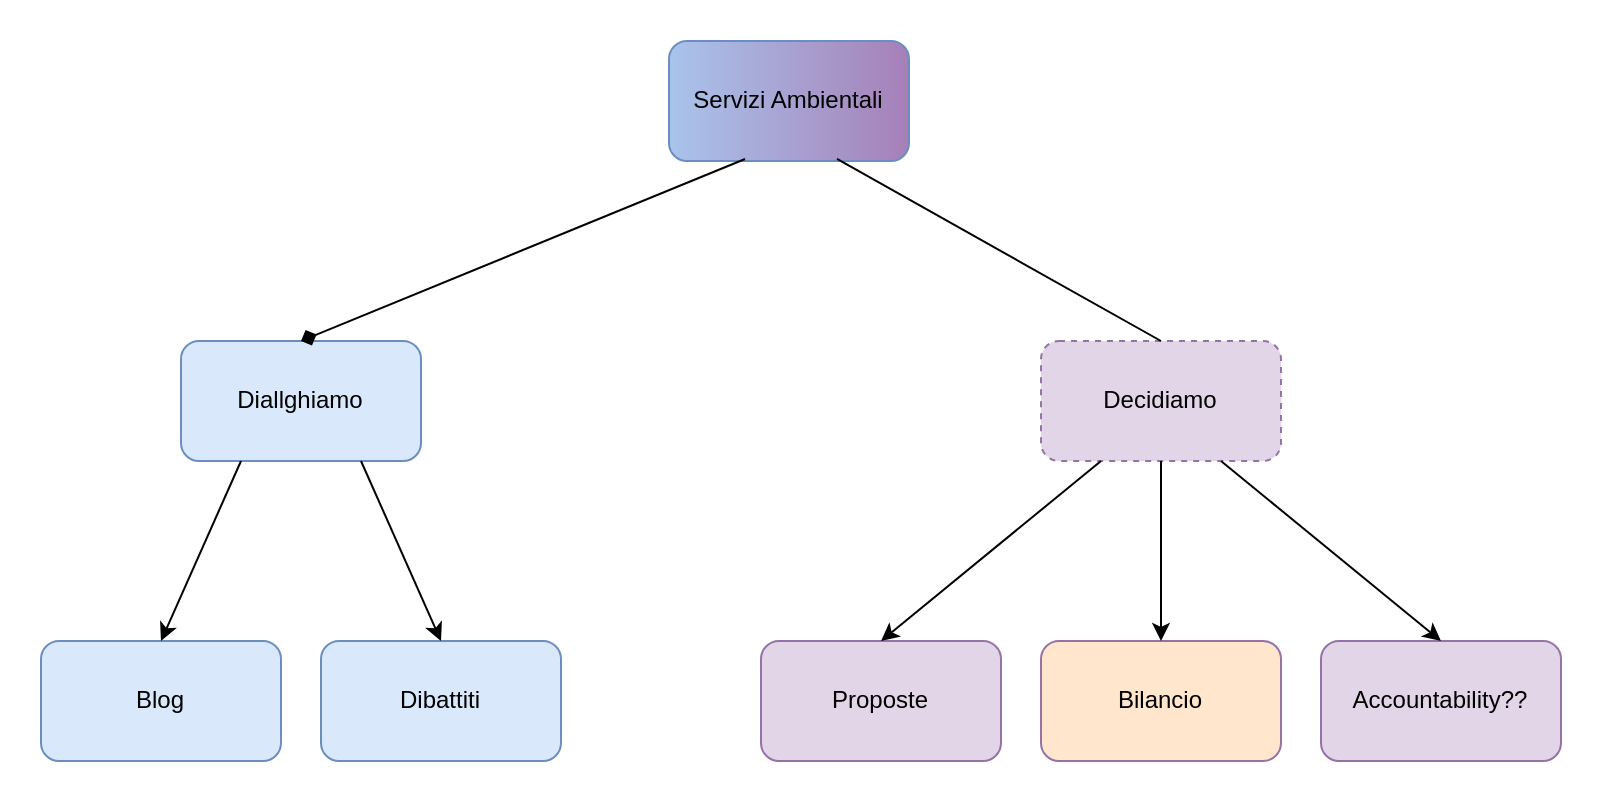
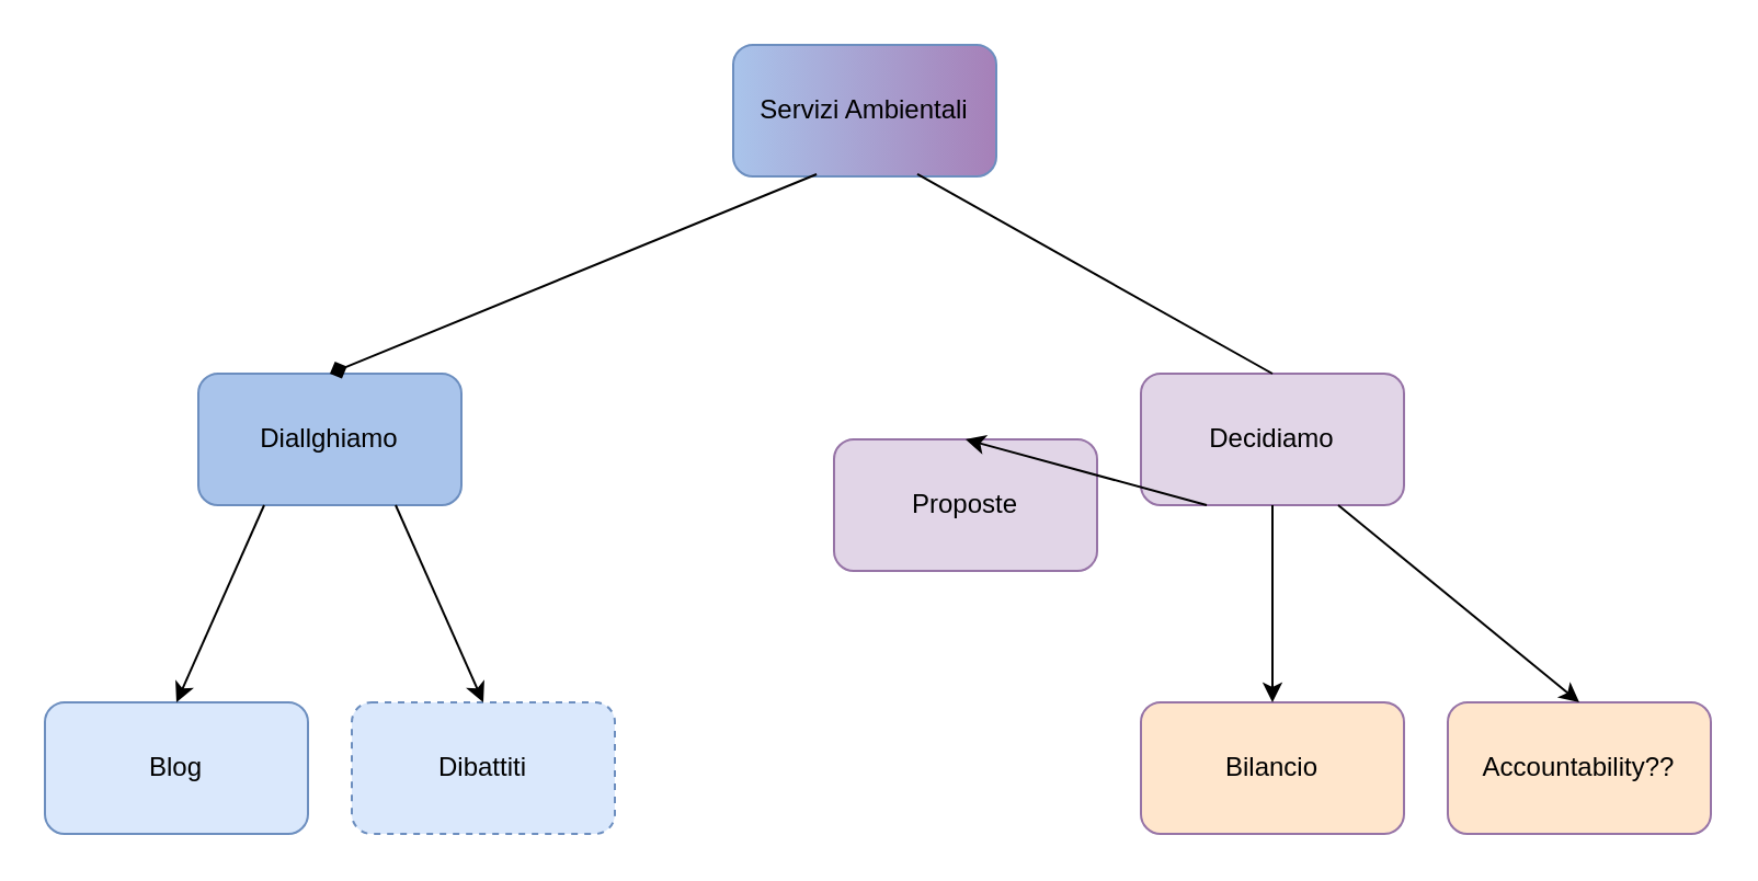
- <mxCell id="4" value="Diallghiamo" style="rounded=1;whiteSpace=wrap;html=1;fillColor=#dae8fc;strokeColor=#6c8ebf;" parent="1" vertex="1"><mxGeometry x="90" y="170" width="120" height="60" as="geometry" /></mxCell>
+ <mxCell id="4" value="Diallghiamo" style="rounded=1;whiteSpace=wrap;html=1;fillColor=#a9c4eb;strokeColor=#6c8ebf;" parent="1" vertex="1"><mxGeometry x="90" y="170" width="120" height="60" as="geometry" /></mxCell>
- <mxCell id="3" value="Decidiamo" style="rounded=1;whiteSpace=wrap;html=1;fillColor=#e1d5e7;strokeColor=#9673a6;dashed=1;" parent="1" vertex="1"><mxGeometry x="520" y="170" width="120" height="60" as="geometry" /></mxCell>
+ <mxCell id="3" value="Decidiamo" style="rounded=1;whiteSpace=wrap;html=1;fillColor=#e1d5e7;strokeColor=#9673a6;" parent="1" vertex="1"><mxGeometry x="520" y="170" width="120" height="60" as="geometry" /></mxCell>
- <mxCell id="5" value="Dibattiti" style="rounded=1;whiteSpace=wrap;html=1;fillColor=#dae8fc;strokeColor=#6c8ebf;" parent="1" vertex="1"><mxGeometry x="160" y="320" width="120" height="60" as="geometry" /></mxCell>
+ <mxCell id="5" value="Dibattiti" style="rounded=1;whiteSpace=wrap;html=1;fillColor=#dae8fc;strokeColor=#6c8ebf;dashed=1;" parent="1" vertex="1"><mxGeometry x="160" y="320" width="120" height="60" as="geometry" /></mxCell>
- <mxCell id="9" value="Proposte" style="rounded=1;whiteSpace=wrap;html=1;fillColor=#e1d5e7;strokeColor=#9673a6;" parent="1" vertex="1"><mxGeometry x="380" y="320" width="120" height="60" as="geometry" /></mxCell>
+ <mxCell id="9" value="Proposte" style="rounded=1;whiteSpace=wrap;html=1;fillColor=#e1d5e7;strokeColor=#9673a6;" parent="1" vertex="1"><mxGeometry x="380" y="200" width="120" height="60" as="geometry" /></mxCell>
- <mxCell id="7" value="Accountability??" style="rounded=1;whiteSpace=wrap;html=1;fillColor=#e1d5e7;strokeColor=#9673a6;" parent="1" vertex="1"><mxGeometry x="660" y="320" width="120" height="60" as="geometry" /></mxCell>
+ <mxCell id="7" value="Accountability??" style="rounded=1;whiteSpace=wrap;html=1;fillColor=#ffe6cc;strokeColor=#9673a6;" parent="1" vertex="1"><mxGeometry x="660" y="320" width="120" height="60" as="geometry" /></mxCell>
